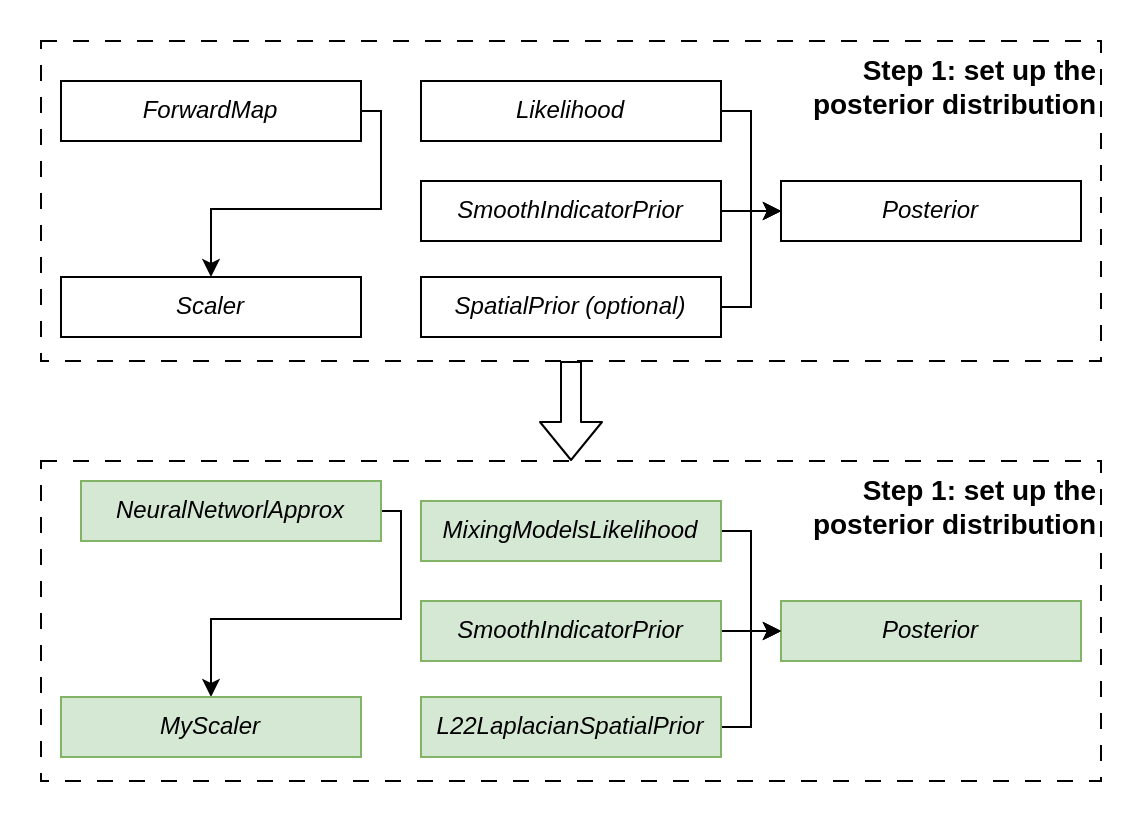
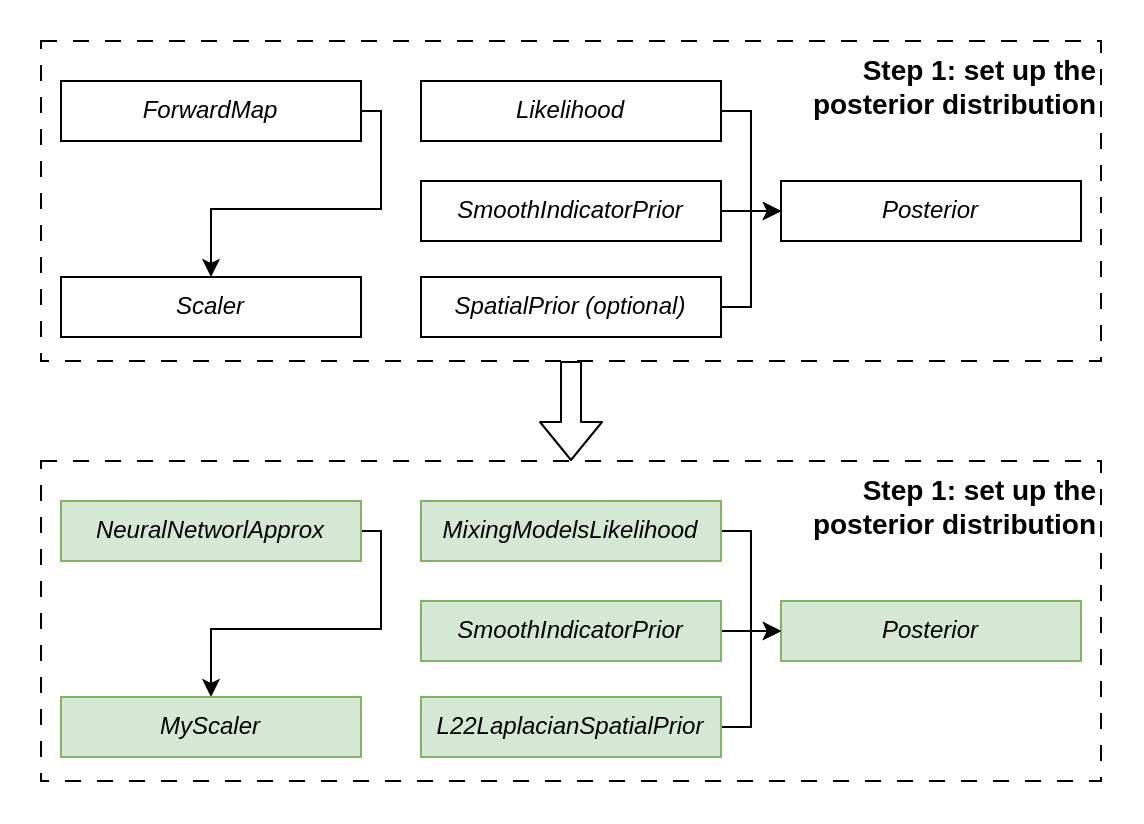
- <mxCell id="18" value="&lt;span style=&quot;font-style: italic;&quot;&gt;NeuralNetworlApprox&lt;br&gt;&lt;/span&gt;" style="rounded=0;whiteSpace=wrap;html=1;fillColor=#d5e8d4;strokeColor=#82b366;" parent="1" vertex="1"><mxGeometry x="40" y="240" width="150" height="30" as="geometry" /></mxCell>
+ <mxCell id="18" value="&lt;span style=&quot;font-style: italic;&quot;&gt;NeuralNetworlApprox&lt;br&gt;&lt;/span&gt;" style="rounded=0;whiteSpace=wrap;html=1;fillColor=#d5e8d4;strokeColor=#82b366;" parent="1" vertex="1"><mxGeometry x="30" y="250" width="150" height="30" as="geometry" /></mxCell>
